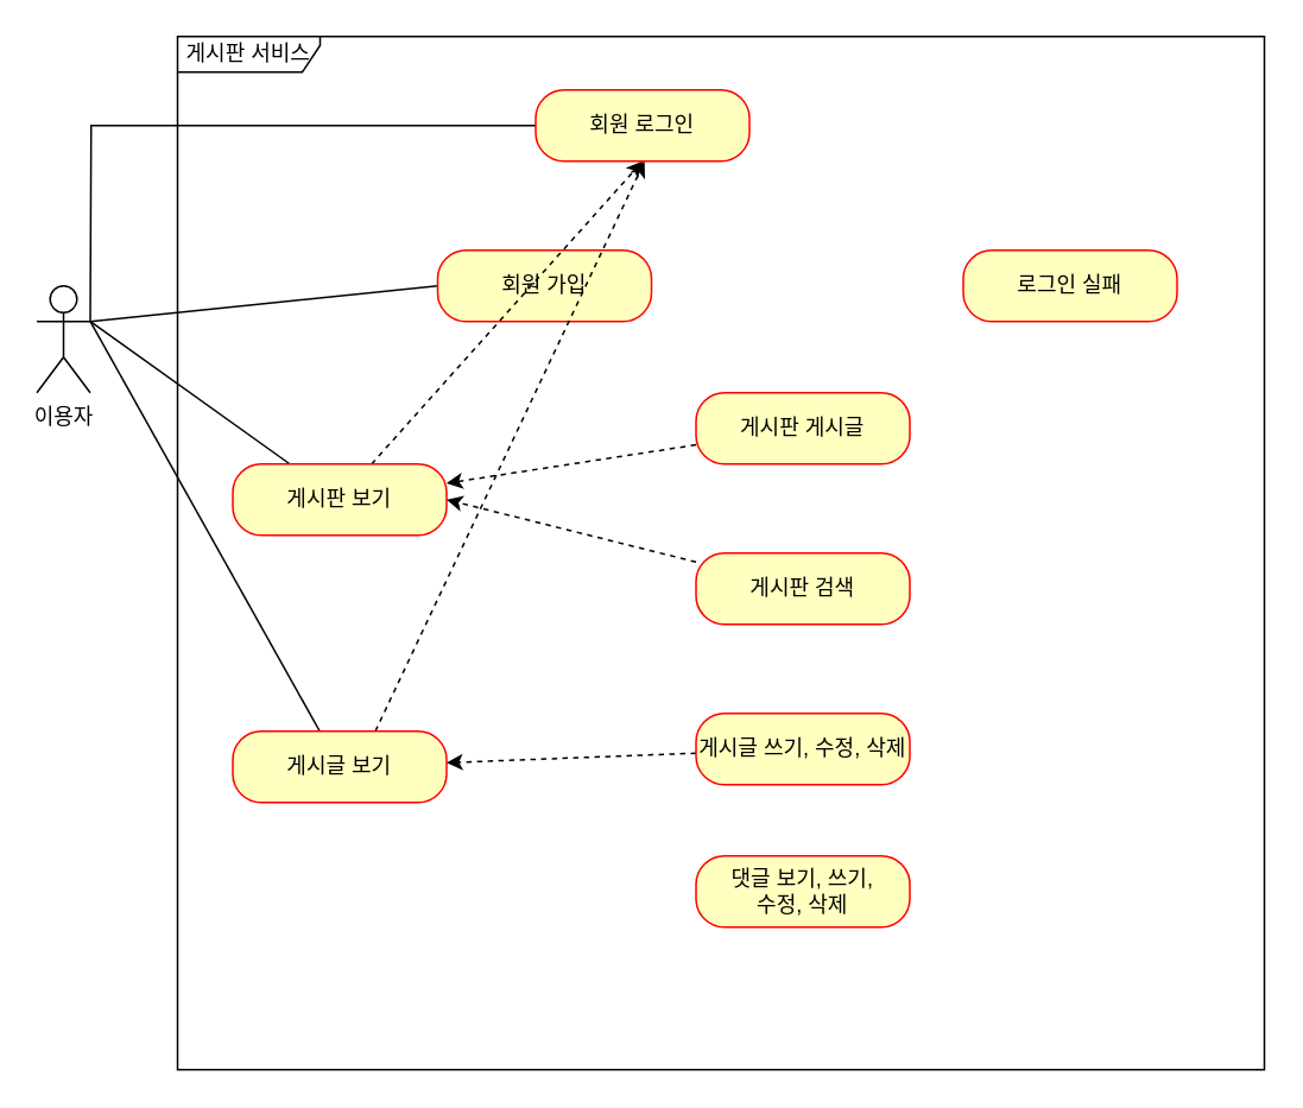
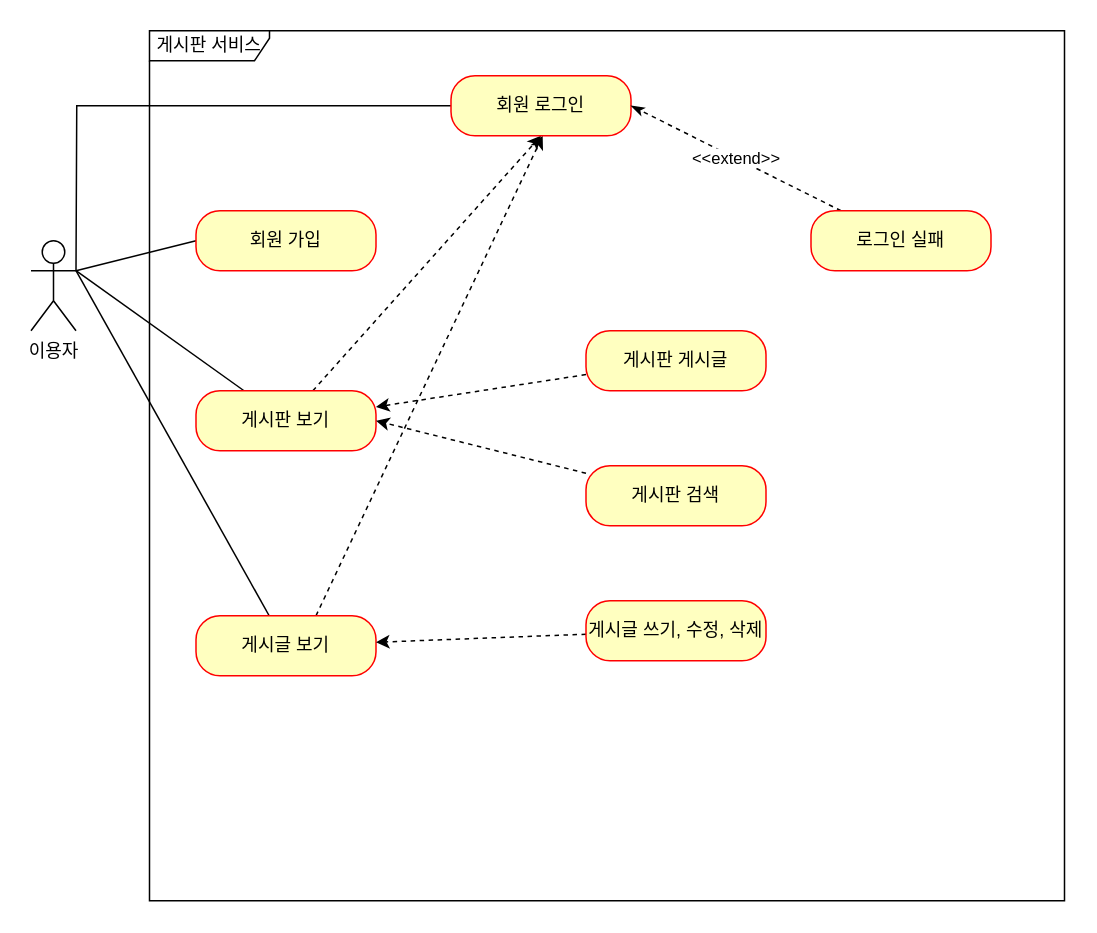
+ <mxCell id="14" value="&amp;lt;&amp;lt;extend&amp;gt;&amp;gt;" style="rounded=0;orthogonalLoop=1;jettySize=auto;html=1;entryX=1;entryY=0.5;entryDx=0;entryDy=0;endArrow=classicThin;endFill=1;dashed=1;" edge="1" parent="1" source="15" target="13"><mxGeometry relative="1" as="geometry" /></mxCell>
- <mxCell id="5" value="회원 가입" style="rounded=1;whiteSpace=wrap;html=1;arcSize=40;fontColor=#000000;fillColor=#ffffc0;strokeColor=#ff0000;" vertex="1" parent="1"><mxGeometry x="245" y="140" width="120" height="40" as="geometry" /></mxCell>
+ <mxCell id="5" value="회원 가입" style="rounded=1;whiteSpace=wrap;html=1;arcSize=40;fontColor=#000000;fillColor=#ffffc0;strokeColor=#ff0000;" vertex="1" parent="1"><mxGeometry x="130" y="140" width="120" height="40" as="geometry" /></mxCell>
- <mxCell id="22" value="댓글 보기, 쓰기, &lt;br&gt;수정, 삭제" style="rounded=1;whiteSpace=wrap;html=1;arcSize=40;fontColor=#000000;fillColor=#ffffc0;strokeColor=#ff0000;" vertex="1" parent="1"><mxGeometry x="390" y="480" width="120" height="40" as="geometry" /></mxCell>
